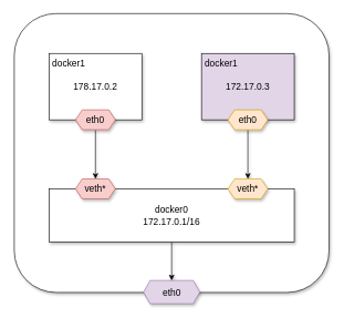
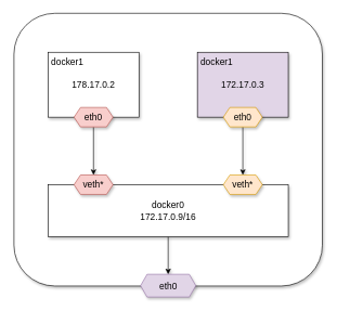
- <mxCell id="4" value="docker0&lt;br&gt;172.17.0.1/16" style="rounded=0;whiteSpace=wrap;html=1;fontSize=14;shadow=1;" parent="1" vertex="1"><mxGeometry x="73" y="284" width="370" height="80" as="geometry" /></mxCell>
+ <mxCell id="4" value="docker0&lt;br&gt;172.17.0.9/16" style="rounded=0;whiteSpace=wrap;html=1;fontSize=14;shadow=1;" parent="1" vertex="1"><mxGeometry x="73" y="284" width="370" height="80" as="geometry" /></mxCell>
